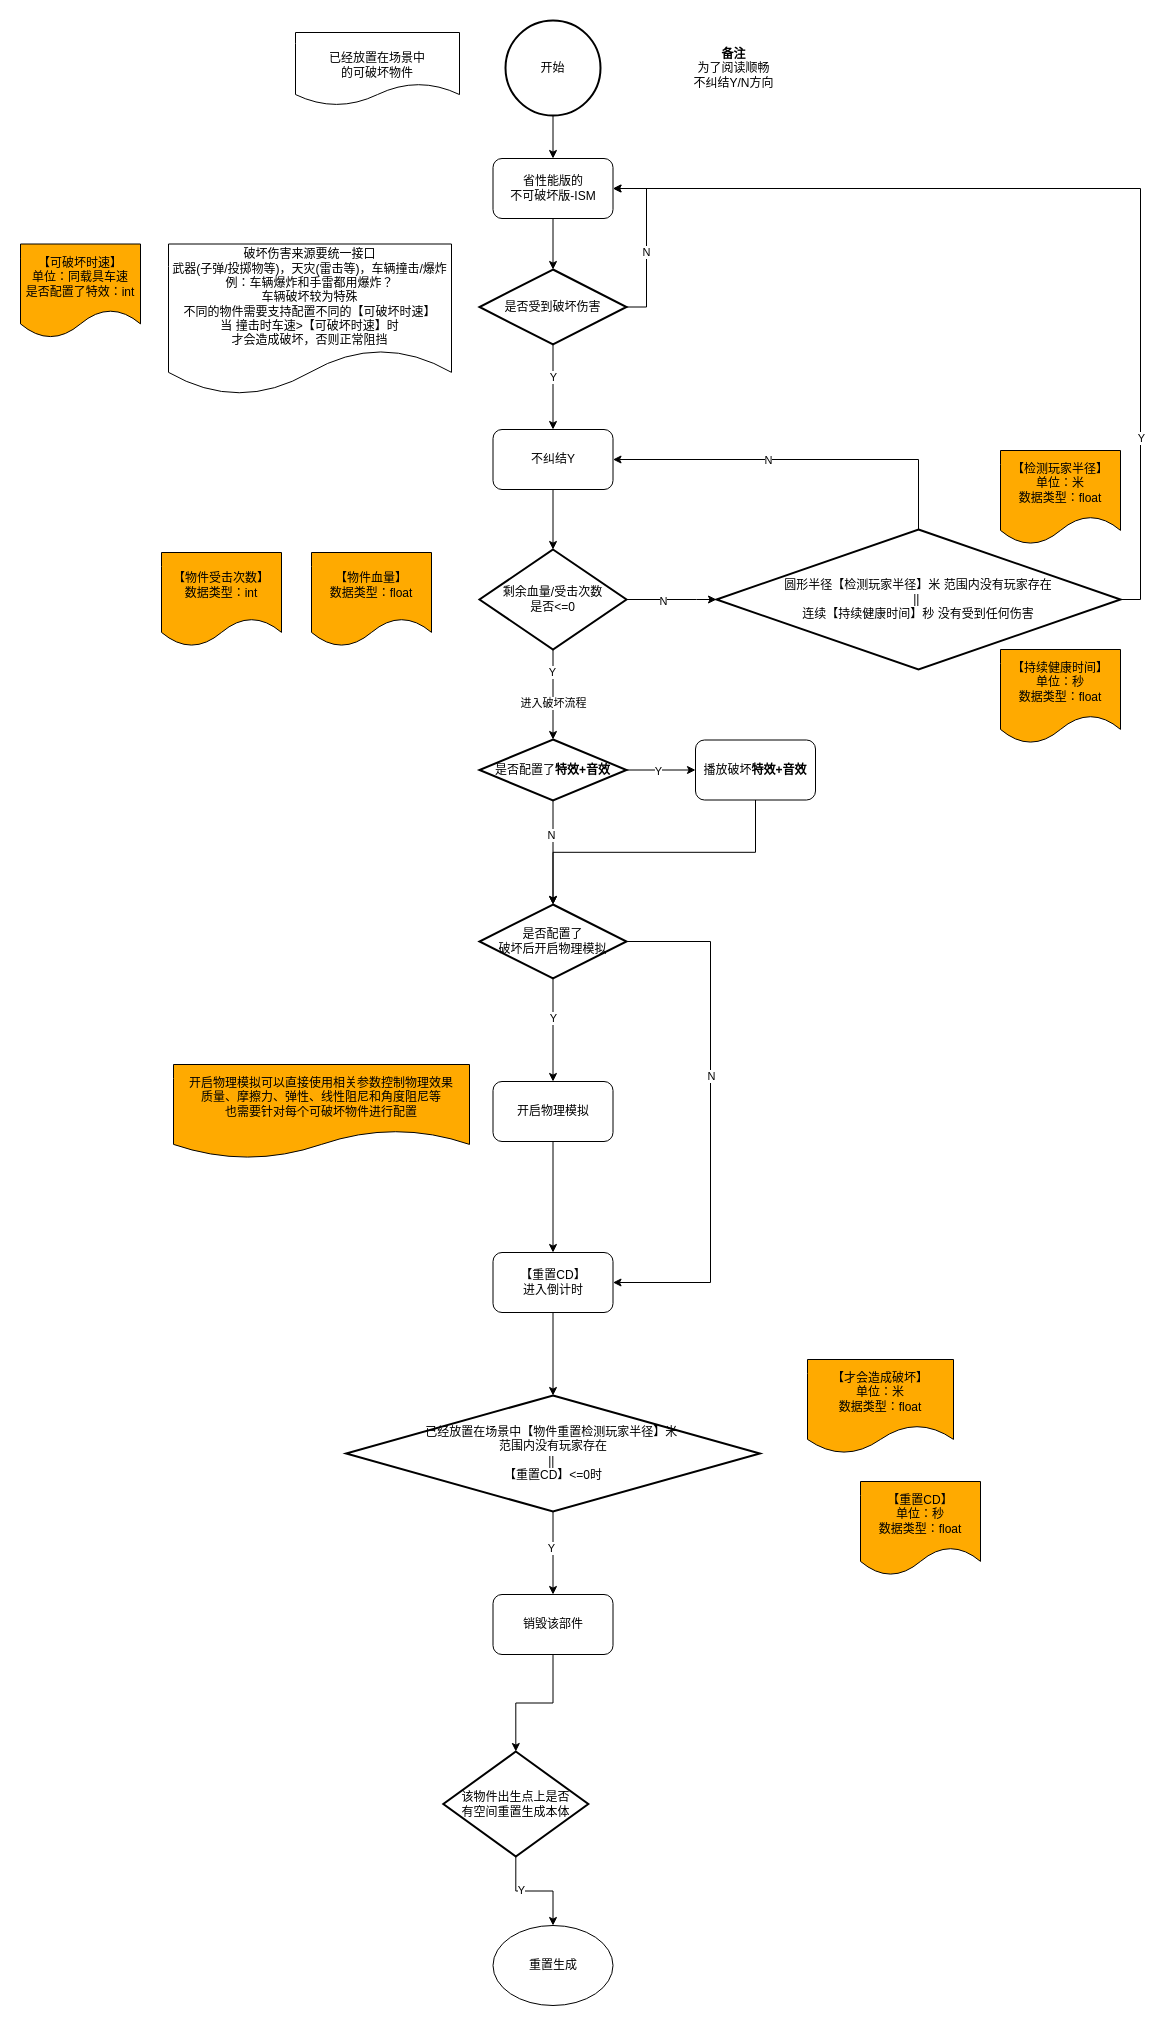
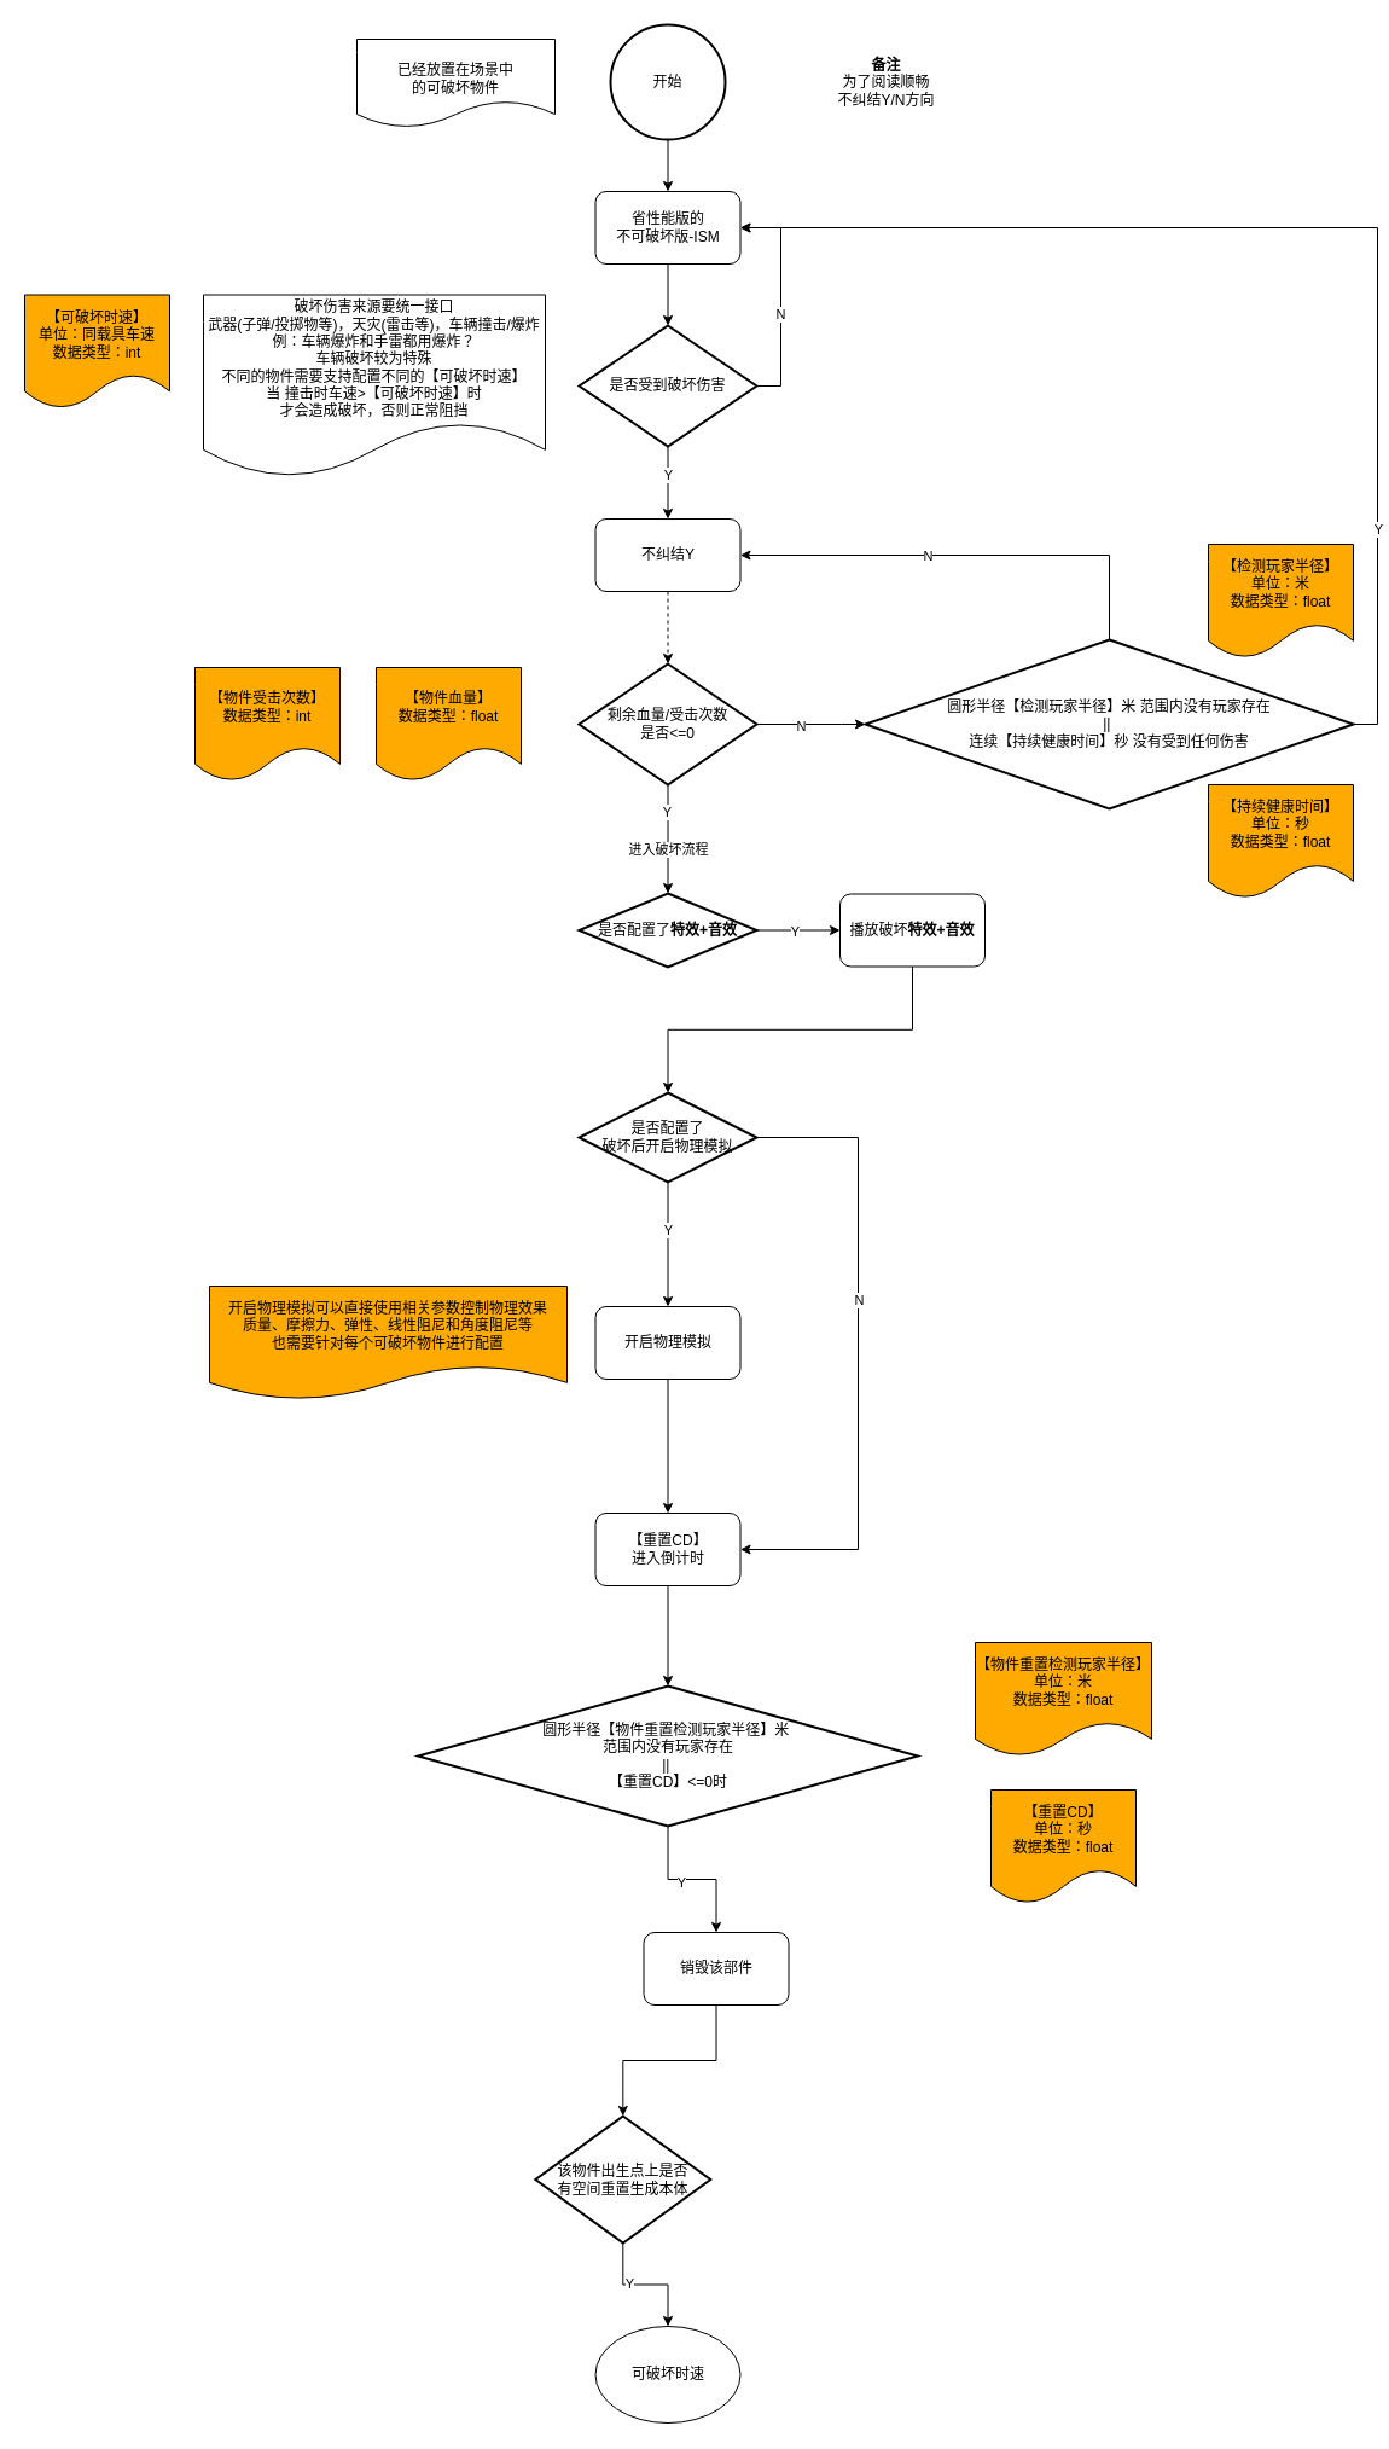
- <mxCell id="26" value="【可破坏时速】&lt;div&gt;单位：同载具车速&lt;/div&gt;&lt;div&gt;是否配置了特效：int&lt;/div&gt;" style="shape=document;whiteSpace=wrap;html=1;boundedLbl=1;fillColor=#FFAA00;strokeColor=#000000;" vertex="1" parent="1"><mxGeometry x="20" y="243.5" width="120" height="94" as="geometry" /></mxCell>
+ <mxCell id="26" value="【可破坏时速】&lt;div&gt;单位：同载具车速&lt;/div&gt;&lt;div&gt;数据类型：int&lt;/div&gt;" style="shape=document;whiteSpace=wrap;html=1;boundedLbl=1;fillColor=#FFAA00;strokeColor=#000000;" vertex="1" parent="1"><mxGeometry x="20" y="243.5" width="120" height="94" as="geometry" /></mxCell>
- <mxCell id="6" value="是否受到破坏伤害" style="strokeWidth=2;html=1;shape=mxgraph.flowchart.decision;whiteSpace=wrap;" vertex="1" parent="1"><mxGeometry x="479" y="269" width="147" height="75" as="geometry" /></mxCell>
+ <mxCell id="6" value="是否受到破坏伤害" style="strokeWidth=2;html=1;shape=mxgraph.flowchart.decision;whiteSpace=wrap;" vertex="1" parent="1"><mxGeometry x="479" y="269" width="147" height="100" as="geometry" /></mxCell>
- <mxCell id="17" style="edgeStyle=orthogonalEdgeStyle;rounded=0;orthogonalLoop=1;jettySize=auto;html=1;exitX=0.5;exitY=1;exitDx=0;exitDy=0;exitPerimeter=0;entryX=0.5;entryY=0;entryDx=0;entryDy=0;entryPerimeter=0;" edge="1" parent="1" source="20" target="16"><mxGeometry relative="1" as="geometry" /></mxCell>
+ <mxCell id="17" style="edgeStyle=orthogonalEdgeStyle;rounded=0;orthogonalLoop=1;jettySize=auto;html=1;exitX=0.5;exitY=1;exitDx=0;exitDy=0;exitPerimeter=0;entryX=0.5;entryY=0;entryDx=0;entryDy=0;entryPerimeter=0;dashed=1;" edge="1" parent="1" source="20" target="16"><mxGeometry relative="1" as="geometry" /></mxCell>
- <mxCell id="36" style="edgeStyle=orthogonalEdgeStyle;rounded=0;orthogonalLoop=1;jettySize=auto;html=1;exitX=0.5;exitY=1;exitDx=0;exitDy=0;exitPerimeter=0;entryX=0.5;entryY=0;entryDx=0;entryDy=0;entryPerimeter=0;" edge="1" parent="1" source="34" target="58"><mxGeometry relative="1" as="geometry"><mxPoint x="552.5" y="968" as="targetPoint" /></mxGeometry></mxCell>
- <mxCell id="37" value="N" style="edgeLabel;html=1;align=center;verticalAlign=middle;resizable=0;points=[];" vertex="1" connectable="0" parent="36"><mxGeometry x="-0.349" y="-2" relative="1" as="geometry"><mxPoint as="offset" /></mxGeometry></mxCell>
- <mxCell id="44" value="【才会造成破坏】&lt;div&gt;单位：米&lt;/div&gt;&lt;div&gt;数据类型：float&lt;/div&gt;" style="shape=document;whiteSpace=wrap;html=1;boundedLbl=1;fillColor=#FFAA00;strokeColor=#000000;" vertex="1" parent="1"><mxGeometry x="807" y="1359" width="146" height="94" as="geometry" /></mxCell>
+ <mxCell id="44" value="【物件重置检测玩家半径】&lt;div&gt;单位：米&lt;/div&gt;&lt;div&gt;数据类型：float&lt;/div&gt;" style="shape=document;whiteSpace=wrap;html=1;boundedLbl=1;fillColor=#FFAA00;strokeColor=#000000;" vertex="1" parent="1"><mxGeometry x="807" y="1359" width="146" height="94" as="geometry" /></mxCell>
- <mxCell id="42" value="已经放置在场景中【物件重置检测玩家半径】米&amp;nbsp;&lt;div&gt;范围内没有玩家存在&lt;div&gt;&lt;span style=&quot;background-color: initial;&quot;&gt;||&amp;nbsp;&lt;/span&gt;&lt;div&gt;【重置CD】&amp;lt;=0时&lt;/div&gt;&lt;/div&gt;&lt;/div&gt;" style="strokeWidth=2;html=1;shape=mxgraph.flowchart.decision;whiteSpace=wrap;" vertex="1" parent="1"><mxGeometry x="345.63" y="1395" width="413.75" height="116" as="geometry" /></mxCell>
+ <mxCell id="42" value="圆形半径【物件重置检测玩家半径】米&amp;nbsp;&lt;div&gt;范围内没有玩家存在&lt;div&gt;&lt;span style=&quot;background-color: initial;&quot;&gt;||&amp;nbsp;&lt;/span&gt;&lt;div&gt;【重置CD】&amp;lt;=0时&lt;/div&gt;&lt;/div&gt;&lt;/div&gt;" style="strokeWidth=2;html=1;shape=mxgraph.flowchart.decision;whiteSpace=wrap;" vertex="1" parent="1"><mxGeometry x="345.63" y="1395" width="413.75" height="116" as="geometry" /></mxCell>
- <mxCell id="45" value="【重置CD】&lt;div&gt;单位：秒&lt;/div&gt;&lt;div&gt;数据类型：float&lt;/div&gt;" style="shape=document;whiteSpace=wrap;html=1;boundedLbl=1;fillColor=#FFAA00;strokeColor=#000000;" vertex="1" parent="1"><mxGeometry x="860" y="1481" width="120" height="94" as="geometry" /></mxCell>
+ <mxCell id="45" value="【重置CD】&lt;div&gt;单位：秒&lt;/div&gt;&lt;div&gt;数据类型：float&lt;/div&gt;" style="shape=document;whiteSpace=wrap;html=1;boundedLbl=1;fillColor=#FFAA00;strokeColor=#000000;" vertex="1" parent="1"><mxGeometry x="820" y="1481" width="120" height="94" as="geometry" /></mxCell>
- <mxCell id="48" value="销毁该部件" style="rounded=1;whiteSpace=wrap;html=1;" vertex="1" parent="1"><mxGeometry x="492.51" y="1594" width="120" height="60" as="geometry" /></mxCell>
+ <mxCell id="48" value="销毁该部件" style="rounded=1;whiteSpace=wrap;html=1;" vertex="1" parent="1"><mxGeometry x="532.51" y="1599" width="120" height="60" as="geometry" /></mxCell>
- <mxCell id="53" value="重置生成" style="ellipse;whiteSpace=wrap;html=1;" vertex="1" parent="1"><mxGeometry x="492.5" y="1925" width="120" height="80" as="geometry" /></mxCell>
+ <mxCell id="53" value="可破坏时速" style="ellipse;whiteSpace=wrap;html=1;" vertex="1" parent="1"><mxGeometry x="492.5" y="1925" width="120" height="80" as="geometry" /></mxCell>
